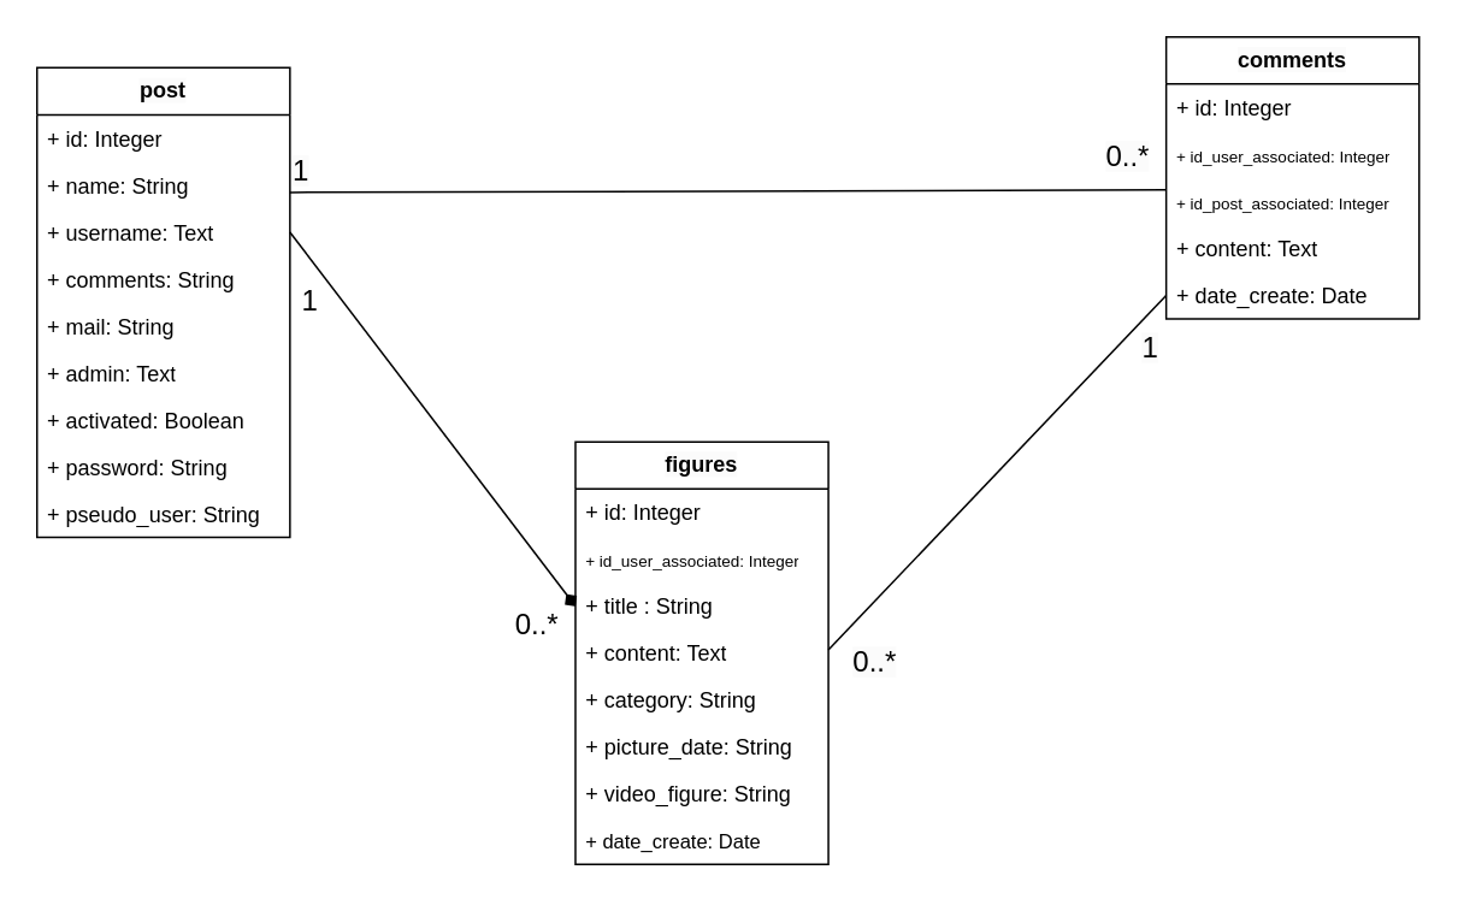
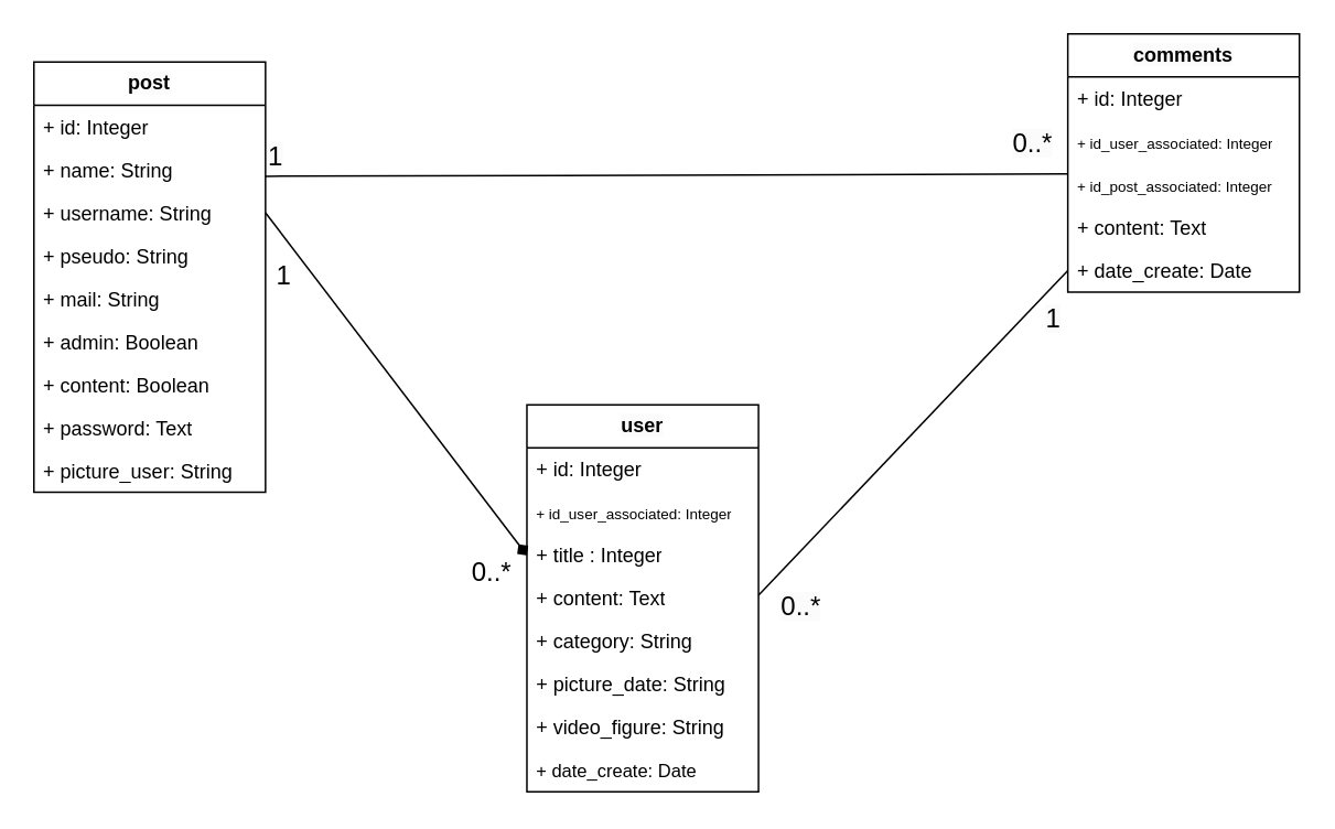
- <mxCell id="5" value="+ username: Text" style="text;strokeColor=none;fillColor=none;align=left;verticalAlign=top;spacingLeft=4;spacingRight=4;overflow=hidden;rotatable=0;points=[[0,0.5],[1,0.5]];portConstraint=eastwest;whiteSpace=wrap;html=1;" vertex="1" parent="2"><mxGeometry y="78" width="140" height="26" as="geometry" /></mxCell>
+ <mxCell id="5" value="+ username: String" style="text;strokeColor=none;fillColor=none;align=left;verticalAlign=top;spacingLeft=4;spacingRight=4;overflow=hidden;rotatable=0;points=[[0,0.5],[1,0.5]];portConstraint=eastwest;whiteSpace=wrap;html=1;" vertex="1" parent="2"><mxGeometry y="78" width="140" height="26" as="geometry" /></mxCell>
- <mxCell id="6" value="+ comments: String" style="text;strokeColor=none;fillColor=none;align=left;verticalAlign=top;spacingLeft=4;spacingRight=4;overflow=hidden;rotatable=0;points=[[0,0.5],[1,0.5]];portConstraint=eastwest;whiteSpace=wrap;html=1;" vertex="1" parent="2"><mxGeometry y="104" width="140" height="26" as="geometry" /></mxCell>
+ <mxCell id="6" value="+ pseudo: String" style="text;strokeColor=none;fillColor=none;align=left;verticalAlign=top;spacingLeft=4;spacingRight=4;overflow=hidden;rotatable=0;points=[[0,0.5],[1,0.5]];portConstraint=eastwest;whiteSpace=wrap;html=1;" vertex="1" parent="2"><mxGeometry y="104" width="140" height="26" as="geometry" /></mxCell>
- <mxCell id="8" value="+ admin: Text" style="text;strokeColor=none;fillColor=none;align=left;verticalAlign=top;spacingLeft=4;spacingRight=4;overflow=hidden;rotatable=0;points=[[0,0.5],[1,0.5]];portConstraint=eastwest;whiteSpace=wrap;html=1;" vertex="1" parent="2"><mxGeometry y="156" width="140" height="26" as="geometry" /></mxCell>
+ <mxCell id="8" value="+ admin: Boolean" style="text;strokeColor=none;fillColor=none;align=left;verticalAlign=top;spacingLeft=4;spacingRight=4;overflow=hidden;rotatable=0;points=[[0,0.5],[1,0.5]];portConstraint=eastwest;whiteSpace=wrap;html=1;" vertex="1" parent="2"><mxGeometry y="156" width="140" height="26" as="geometry" /></mxCell>
- <mxCell id="9" value="+ activated: Boolean" style="text;strokeColor=none;fillColor=none;align=left;verticalAlign=top;spacingLeft=4;spacingRight=4;overflow=hidden;rotatable=0;points=[[0,0.5],[1,0.5]];portConstraint=eastwest;whiteSpace=wrap;html=1;" vertex="1" parent="2"><mxGeometry y="182" width="140" height="26" as="geometry" /></mxCell>
+ <mxCell id="9" value="+ content: Boolean" style="text;strokeColor=none;fillColor=none;align=left;verticalAlign=top;spacingLeft=4;spacingRight=4;overflow=hidden;rotatable=0;points=[[0,0.5],[1,0.5]];portConstraint=eastwest;whiteSpace=wrap;html=1;" vertex="1" parent="2"><mxGeometry y="182" width="140" height="26" as="geometry" /></mxCell>
- <mxCell id="12" value="&lt;span style=&quot;color: rgb(0, 0, 0); font-family: Helvetica; font-size: 12px; font-style: normal; font-variant-ligatures: normal; font-variant-caps: normal; letter-spacing: normal; orphans: 2; text-align: left; text-indent: 0px; text-transform: none; widows: 2; word-spacing: 0px; -webkit-text-stroke-width: 0px; background-color: rgb(251, 251, 251); text-decoration-thickness: initial; text-decoration-style: initial; text-decoration-color: initial; float: none; display: inline !important;&quot;&gt;&lt;b&gt;figures&lt;/b&gt;&lt;/span&gt;" style="swimlane;fontStyle=0;childLayout=stackLayout;horizontal=1;startSize=26;fillColor=none;horizontalStack=0;resizeParent=1;resizeParentMax=0;resizeLast=0;collapsible=1;marginBottom=0;whiteSpace=wrap;html=1;" vertex="1" parent="1"><mxGeometry x="318.02" y="244.13" width="140" height="234" as="geometry" /></mxCell>
+ <mxCell id="12" value="&lt;span style=&quot;color: rgb(0, 0, 0); font-family: Helvetica; font-size: 12px; font-style: normal; font-variant-ligatures: normal; font-variant-caps: normal; letter-spacing: normal; orphans: 2; text-align: left; text-indent: 0px; text-transform: none; widows: 2; word-spacing: 0px; -webkit-text-stroke-width: 0px; background-color: rgb(251, 251, 251); text-decoration-thickness: initial; text-decoration-style: initial; text-decoration-color: initial; float: none; display: inline !important;&quot;&gt;&lt;b&gt;user&lt;/b&gt;&lt;/span&gt;" style="swimlane;fontStyle=0;childLayout=stackLayout;horizontal=1;startSize=26;fillColor=none;horizontalStack=0;resizeParent=1;resizeParentMax=0;resizeLast=0;collapsible=1;marginBottom=0;whiteSpace=wrap;html=1;" vertex="1" parent="1"><mxGeometry x="318.02" y="244.13" width="140" height="234" as="geometry" /></mxCell>
- <mxCell id="10" value="+ password: String" style="text;strokeColor=none;fillColor=none;align=left;verticalAlign=top;spacingLeft=4;spacingRight=4;overflow=hidden;rotatable=0;points=[[0,0.5],[1,0.5]];portConstraint=eastwest;whiteSpace=wrap;html=1;" vertex="1" parent="2"><mxGeometry y="208" width="140" height="26" as="geometry" /></mxCell>
+ <mxCell id="10" value="+ password: Text" style="text;strokeColor=none;fillColor=none;align=left;verticalAlign=top;spacingLeft=4;spacingRight=4;overflow=hidden;rotatable=0;points=[[0,0.5],[1,0.5]];portConstraint=eastwest;whiteSpace=wrap;html=1;" vertex="1" parent="2"><mxGeometry y="208" width="140" height="26" as="geometry" /></mxCell>
- <mxCell id="11" value="+ pseudo_user: String" style="text;strokeColor=none;fillColor=none;align=left;verticalAlign=top;spacingLeft=4;spacingRight=4;overflow=hidden;rotatable=0;points=[[0,0.5],[1,0.5]];portConstraint=eastwest;whiteSpace=wrap;html=1;" vertex="1" parent="2"><mxGeometry y="234" width="140" height="26" as="geometry" /></mxCell>
+ <mxCell id="11" value="+ picture_user: String" style="text;strokeColor=none;fillColor=none;align=left;verticalAlign=top;spacingLeft=4;spacingRight=4;overflow=hidden;rotatable=0;points=[[0,0.5],[1,0.5]];portConstraint=eastwest;whiteSpace=wrap;html=1;" vertex="1" parent="2"><mxGeometry y="234" width="140" height="26" as="geometry" /></mxCell>
- <mxCell id="15" value="+ title : String" style="text;strokeColor=none;fillColor=none;align=left;verticalAlign=top;spacingLeft=4;spacingRight=4;overflow=hidden;rotatable=0;points=[[0,0.5],[1,0.5]];portConstraint=eastwest;whiteSpace=wrap;html=1;" vertex="1" parent="12"><mxGeometry y="78" width="140" height="26" as="geometry" /></mxCell>
+ <mxCell id="15" value="+ title : Integer" style="text;strokeColor=none;fillColor=none;align=left;verticalAlign=top;spacingLeft=4;spacingRight=4;overflow=hidden;rotatable=0;points=[[0,0.5],[1,0.5]];portConstraint=eastwest;whiteSpace=wrap;html=1;" vertex="1" parent="12"><mxGeometry y="78" width="140" height="26" as="geometry" /></mxCell>
